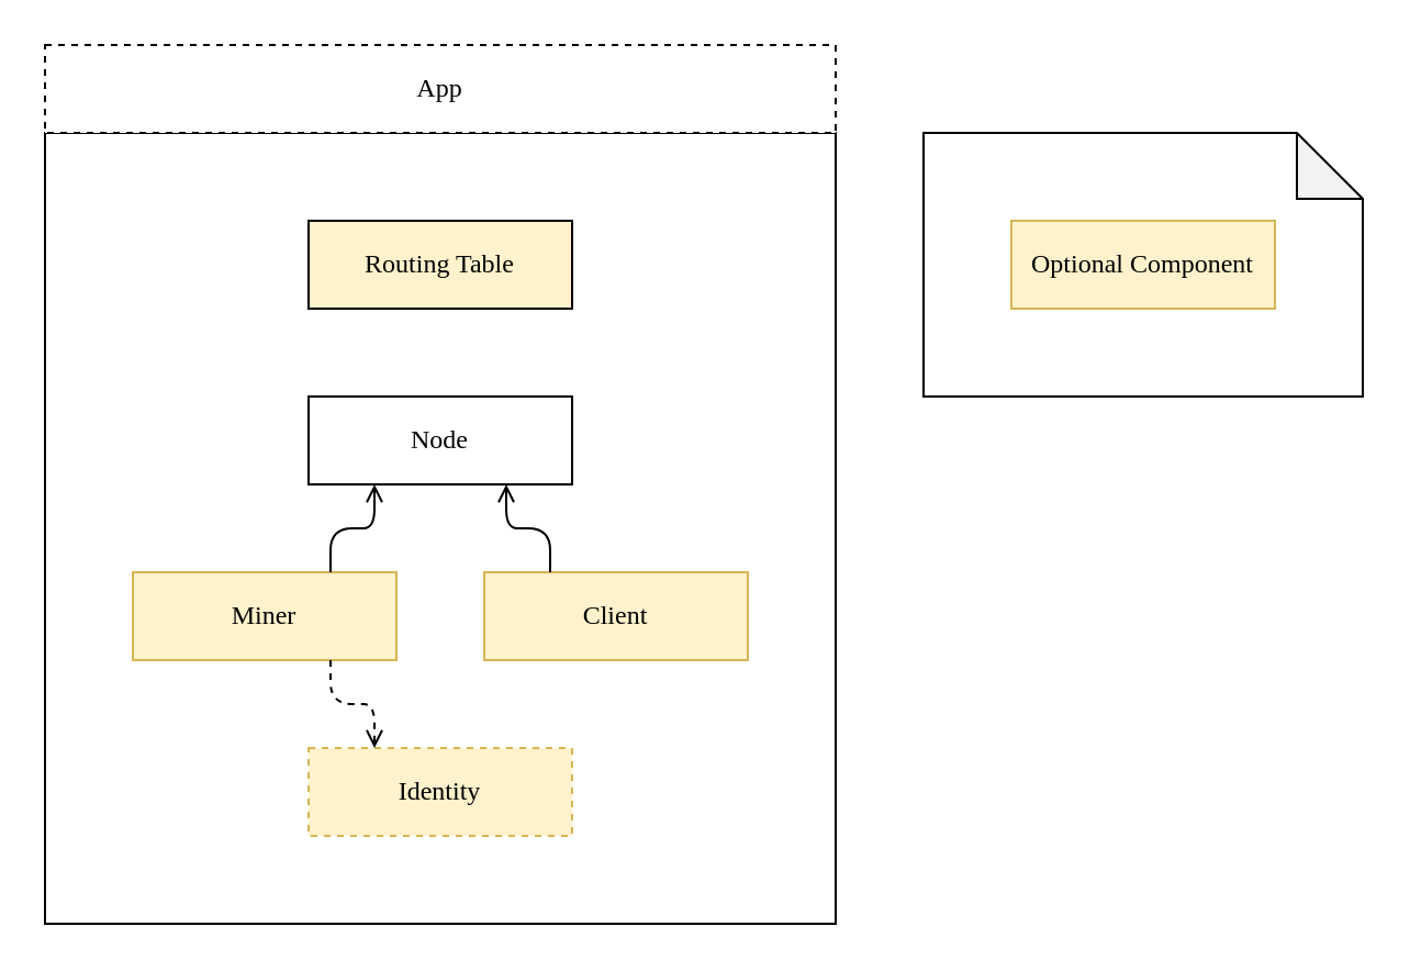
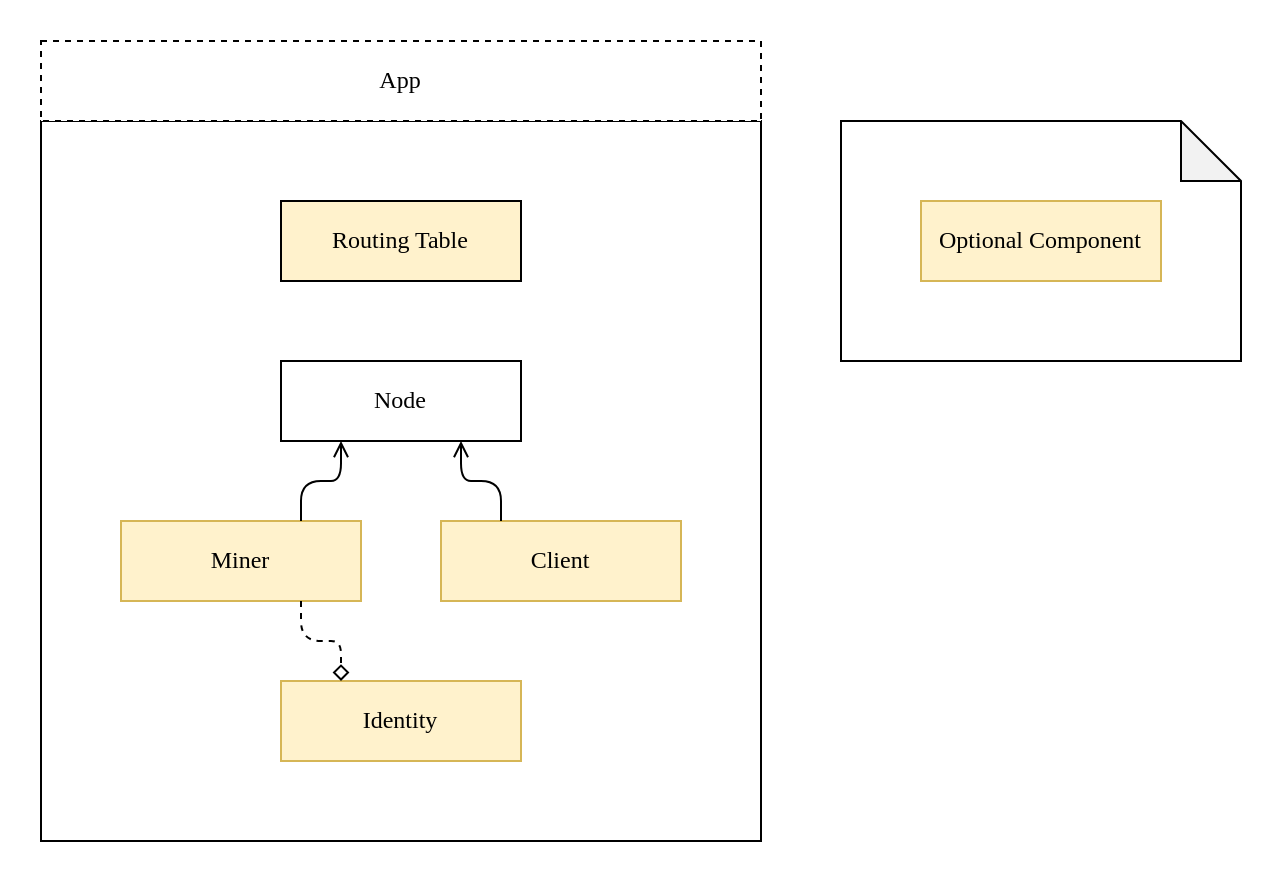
- <mxCell id="9" value="" style="endArrow=open;html=1;endFill=0;fontFamily=Roboto Mono;fontSource=https%3A%2F%2Ffonts.googleapis.com%2Fcss%3Ffamily%3DRoboto%2BMono;exitX=0.75;exitY=1;exitDx=0;exitDy=0;entryX=0.25;entryY=0;entryDx=0;entryDy=0;dashed=1;" parent="1" source="5" target="8" edge="1"><mxGeometry width="50" height="50" relative="1" as="geometry"><mxPoint x="-60" y="340" as="sourcePoint" /><mxPoint x="-10" y="290" as="targetPoint" /><Array as="points"><mxPoint x="150" y="320" /><mxPoint x="170" y="320" /></Array></mxGeometry></mxCell>
+ <mxCell id="9" value="" style="endArrow=diamond;html=1;endFill=0;fontFamily=Roboto Mono;fontSource=https%3A%2F%2Ffonts.googleapis.com%2Fcss%3Ffamily%3DRoboto%2BMono;exitX=0.75;exitY=1;exitDx=0;exitDy=0;entryX=0.25;entryY=0;entryDx=0;entryDy=0;dashed=1;" parent="1" source="5" target="8" edge="1"><mxGeometry width="50" height="50" relative="1" as="geometry"><mxPoint x="-60" y="340" as="sourcePoint" /><mxPoint x="-10" y="290" as="targetPoint" /><Array as="points"><mxPoint x="150" y="320" /><mxPoint x="170" y="320" /></Array></mxGeometry></mxCell>
- <mxCell id="8" value="Identity" style="rounded=0;whiteSpace=wrap;html=1;fontFamily=Roboto Mono;fontSource=https%3A%2F%2Ffonts.googleapis.com%2Fcss%3Ffamily%3DRoboto%2BMono;fillColor=#fff2cc;strokeColor=#d6b656;dashed=1;" parent="1" vertex="1"><mxGeometry x="140" y="340" width="120" height="40" as="geometry" /></mxCell>
+ <mxCell id="8" value="Identity" style="rounded=0;whiteSpace=wrap;html=1;fontFamily=Roboto Mono;fontSource=https%3A%2F%2Ffonts.googleapis.com%2Fcss%3Ffamily%3DRoboto%2BMono;fillColor=#fff2cc;strokeColor=#d6b656;" parent="1" vertex="1"><mxGeometry x="140" y="340" width="120" height="40" as="geometry" /></mxCell>
